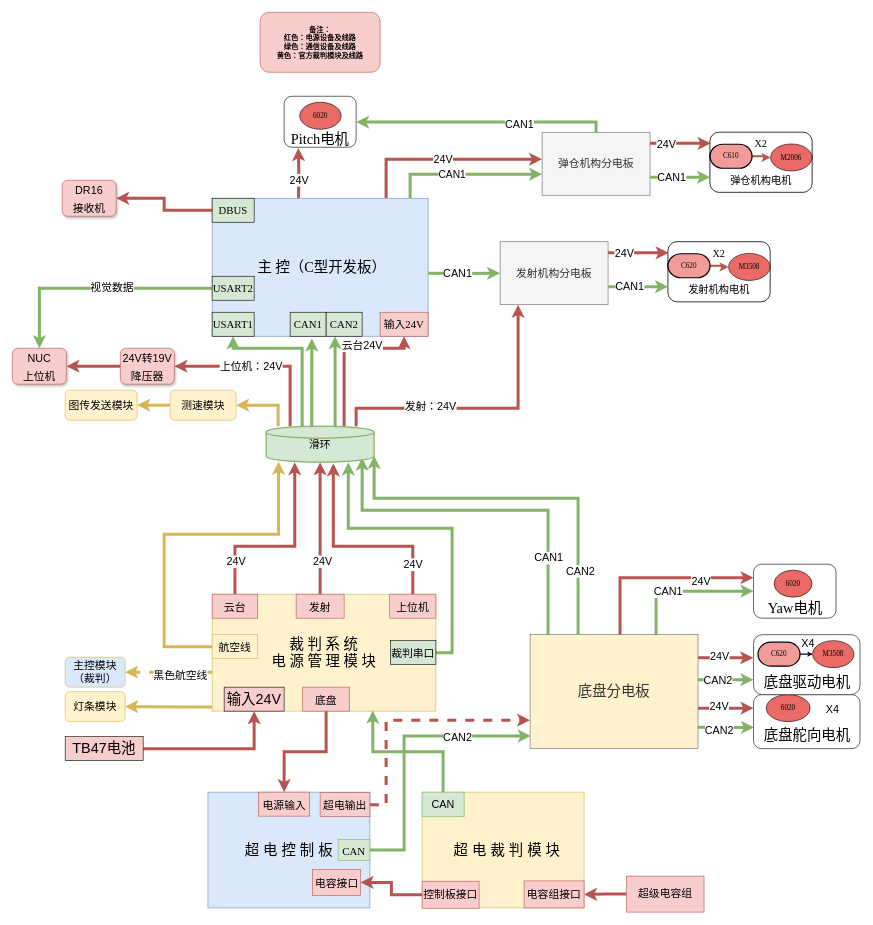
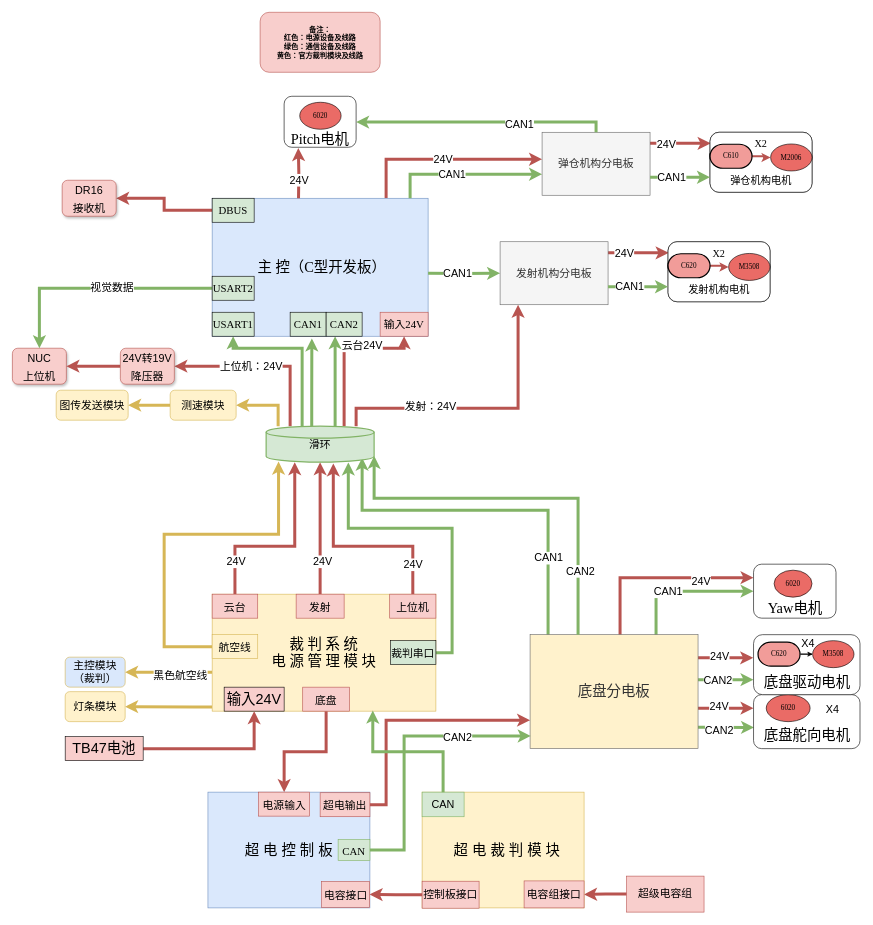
- <mxCell id="73" value="&lt;font style=&quot;font-size: 18px&quot;&gt;图传发送模块&lt;/font&gt;" style="rounded=1;whiteSpace=wrap;html=1;fontFamily=Times New Roman;fontSize=12;fillColor=#fff2cc;strokeColor=#d6b656;" parent="1" vertex="1"><mxGeometry x="108" y="650" width="120" height="50" as="geometry" /></mxCell>
+ <mxCell id="73" value="&lt;font style=&quot;font-size: 18px&quot;&gt;图传发送模块&lt;/font&gt;" style="rounded=1;whiteSpace=wrap;html=1;fontFamily=Times New Roman;fontSize=12;fillColor=#fff2cc;strokeColor=#d6b656;" parent="1" vertex="1"><mxGeometry x="93" y="650" width="120" height="50" as="geometry" /></mxCell>
- <mxCell id="7" style="edgeStyle=orthogonalEdgeStyle;rounded=0;orthogonalLoop=1;jettySize=auto;html=1;entryX=1;entryY=0.5;entryDx=0;entryDy=0;strokeWidth=5;fillColor=#fff2cc;strokeColor=#d6b656;dashed=1;" parent="1" source="10" target="21" edge="1"><mxGeometry relative="1" as="geometry"><Array as="points"><mxPoint x="323" y="1120" /><mxPoint x="323" y="1120" /></Array></mxGeometry></mxCell>
+ <mxCell id="7" style="edgeStyle=orthogonalEdgeStyle;rounded=0;orthogonalLoop=1;jettySize=auto;html=1;entryX=1;entryY=0.5;entryDx=0;entryDy=0;strokeWidth=5;fillColor=#fff2cc;strokeColor=#d6b656;" parent="1" source="10" target="21" edge="1"><mxGeometry relative="1" as="geometry"><Array as="points"><mxPoint x="323" y="1120" /><mxPoint x="323" y="1120" /></Array></mxGeometry></mxCell>
- <mxCell id="143" style="edgeStyle=orthogonalEdgeStyle;rounded=0;orthogonalLoop=1;jettySize=auto;html=1;entryX=0;entryY=0.75;entryDx=0;entryDy=0;strokeWidth=5;fillColor=#f8cecc;strokeColor=#b85450;dashed=1;" parent="1" source="135" target="37" edge="1"><mxGeometry relative="1" as="geometry"><Array as="points"><mxPoint x="643" y="1341" /><mxPoint x="643" y="1200" /></Array></mxGeometry></mxCell>
+ <mxCell id="143" style="edgeStyle=orthogonalEdgeStyle;rounded=0;orthogonalLoop=1;jettySize=auto;html=1;entryX=0;entryY=0.75;entryDx=0;entryDy=0;strokeWidth=5;fillColor=#f8cecc;strokeColor=#b85450;" parent="1" source="135" target="37" edge="1"><mxGeometry relative="1" as="geometry"><Array as="points"><mxPoint x="643" y="1341" /><mxPoint x="643" y="1200" /></Array></mxGeometry></mxCell>
- <mxCell id="134" value="&lt;span style=&quot;font-size: 18px&quot;&gt;电容接口&lt;/span&gt;" style="rounded=0;whiteSpace=wrap;html=1;fontFamily=Times New Roman;fontSize=24;fillColor=#f8cecc;strokeColor=#b85450;" parent="132" vertex="1"><mxGeometry x="174.5" y="129" width="80" height="43" as="geometry" /></mxCell>
+ <mxCell id="134" value="&lt;span style=&quot;font-size: 18px&quot;&gt;电容接口&lt;/span&gt;" style="rounded=0;whiteSpace=wrap;html=1;fontFamily=Times New Roman;fontSize=24;fillColor=#f8cecc;strokeColor=#b85450;" parent="132" vertex="1"><mxGeometry x="189.5" y="149" width="80" height="43" as="geometry" /></mxCell>
